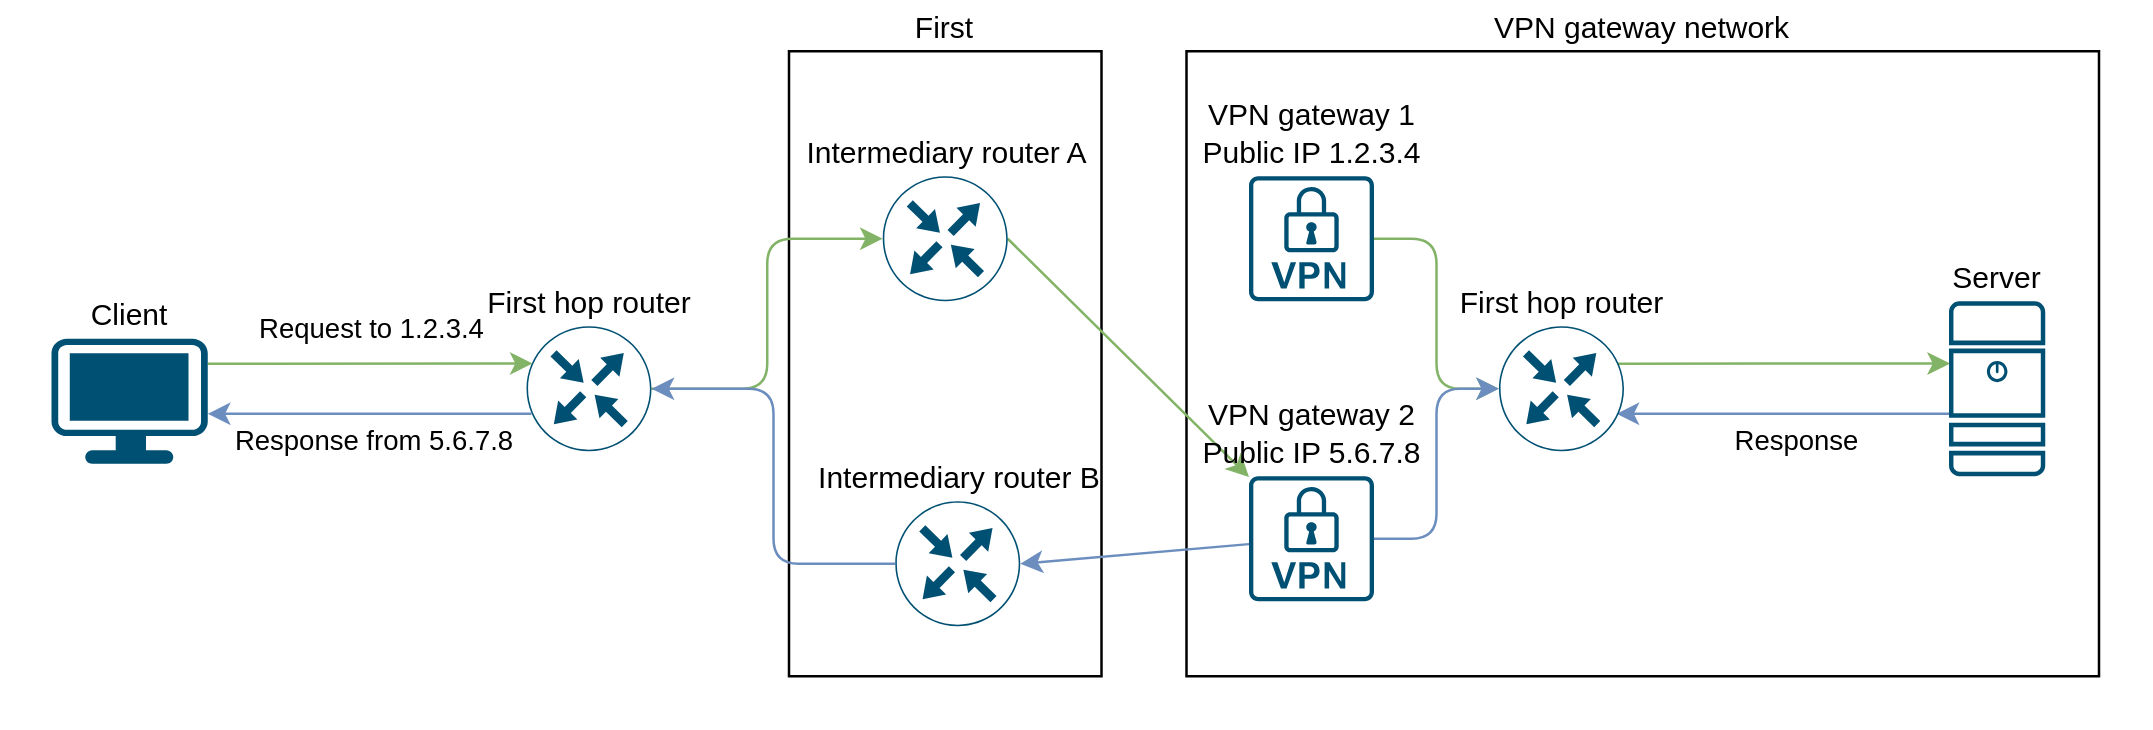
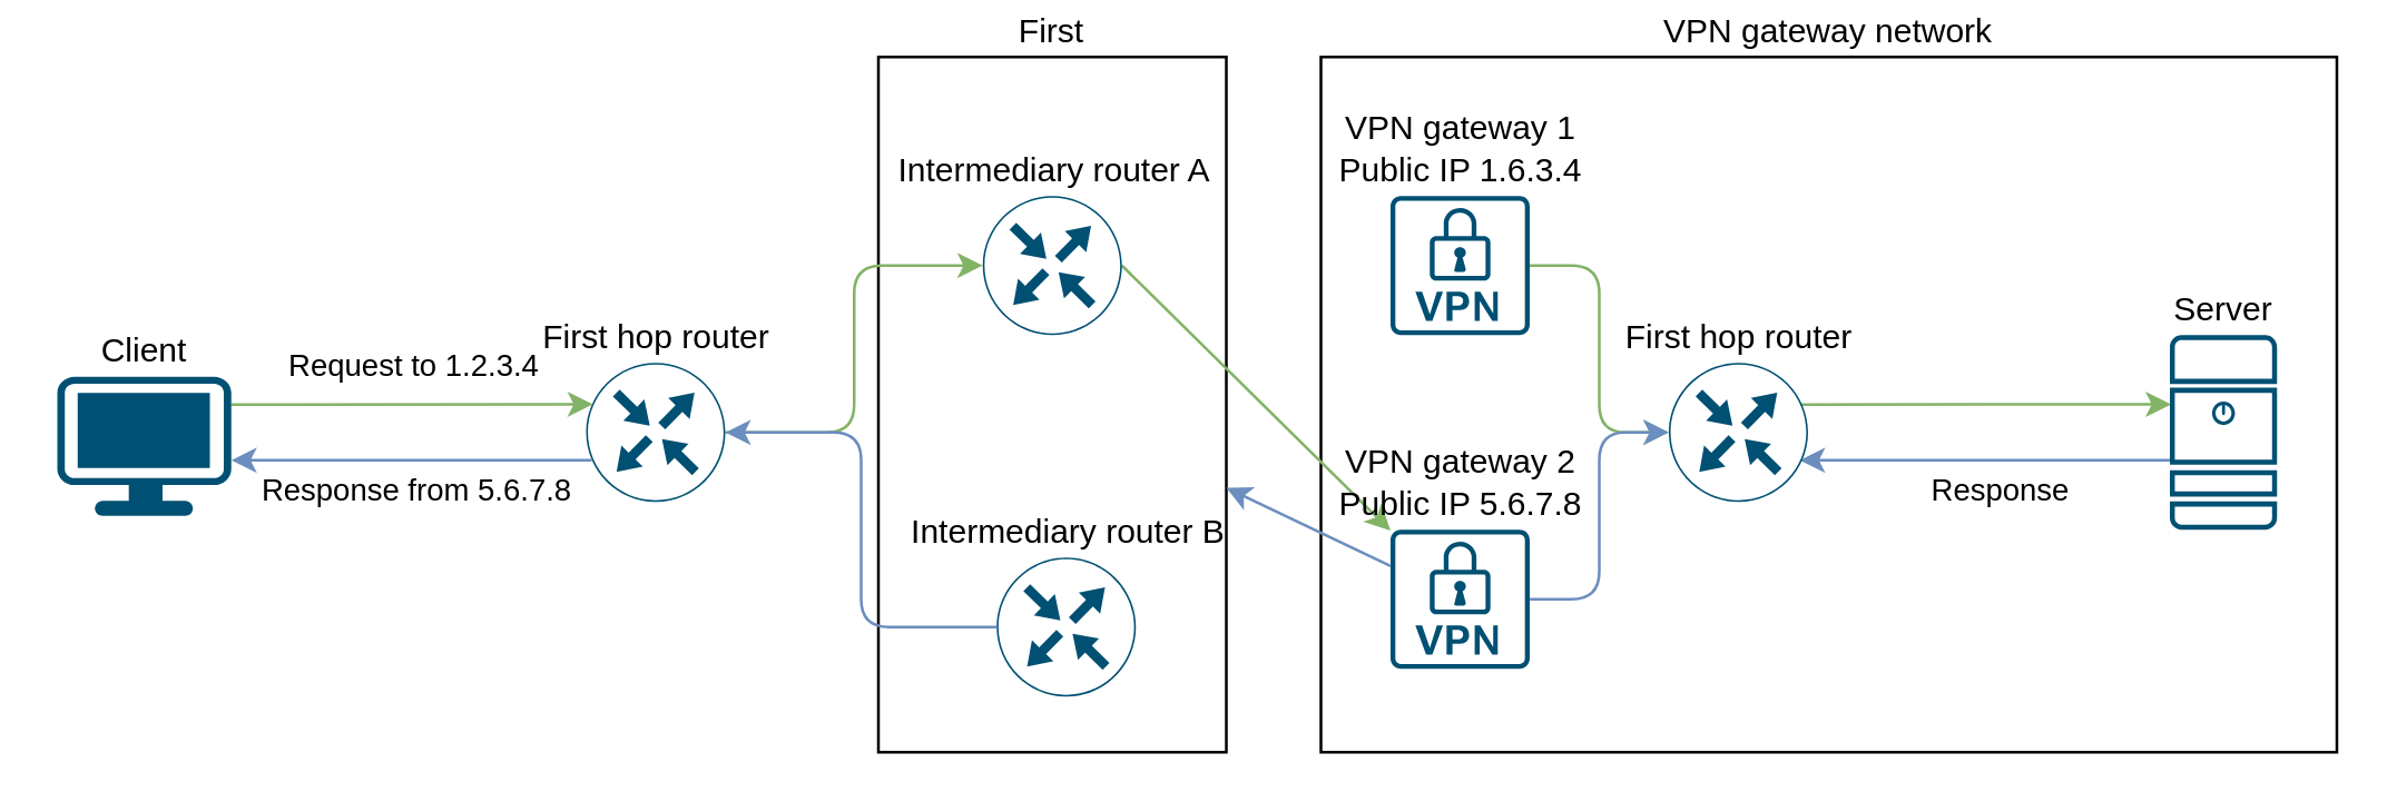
- <mxCell id="20" value="VPN gateway 1&lt;br&gt;Public IP 1.2.3.4" style="sketch=0;pointerEvents=1;shadow=0;dashed=0;html=1;strokeColor=none;fillColor=light-dark(#005073, #b2b3b4);aspect=fixed;labelPosition=center;verticalLabelPosition=top;verticalAlign=bottom;align=center;outlineConnect=0;shape=mxgraph.vvd.vpn;" vertex="1" parent="1"><mxGeometry x="499" y="70" width="50" height="50" as="geometry" /></mxCell>
+ <mxCell id="20" value="VPN gateway 1&lt;br&gt;Public IP 1.6.3.4" style="sketch=0;pointerEvents=1;shadow=0;dashed=0;html=1;strokeColor=none;fillColor=light-dark(#005073, #b2b3b4);aspect=fixed;labelPosition=center;verticalLabelPosition=top;verticalAlign=bottom;align=center;outlineConnect=0;shape=mxgraph.vvd.vpn;" vertex="1" parent="1"><mxGeometry x="499" y="70" width="50" height="50" as="geometry" /></mxCell>
- <mxCell id="22" style="edgeStyle=none;html=1;entryX=1;entryY=0.5;entryDx=0;entryDy=0;entryPerimeter=0;fillColor=#dae8fc;strokeColor=#6c8ebf;" edge="1" parent="1" source="21" target="12"><mxGeometry relative="1" as="geometry" /></mxCell>
+ <mxCell id="22" style="edgeStyle=none;html=1;fillColor=#dae8fc;strokeColor=#6c8ebf;" edge="1" parent="1" source="21" target="6"><mxGeometry relative="1" as="geometry" /></mxCell>
